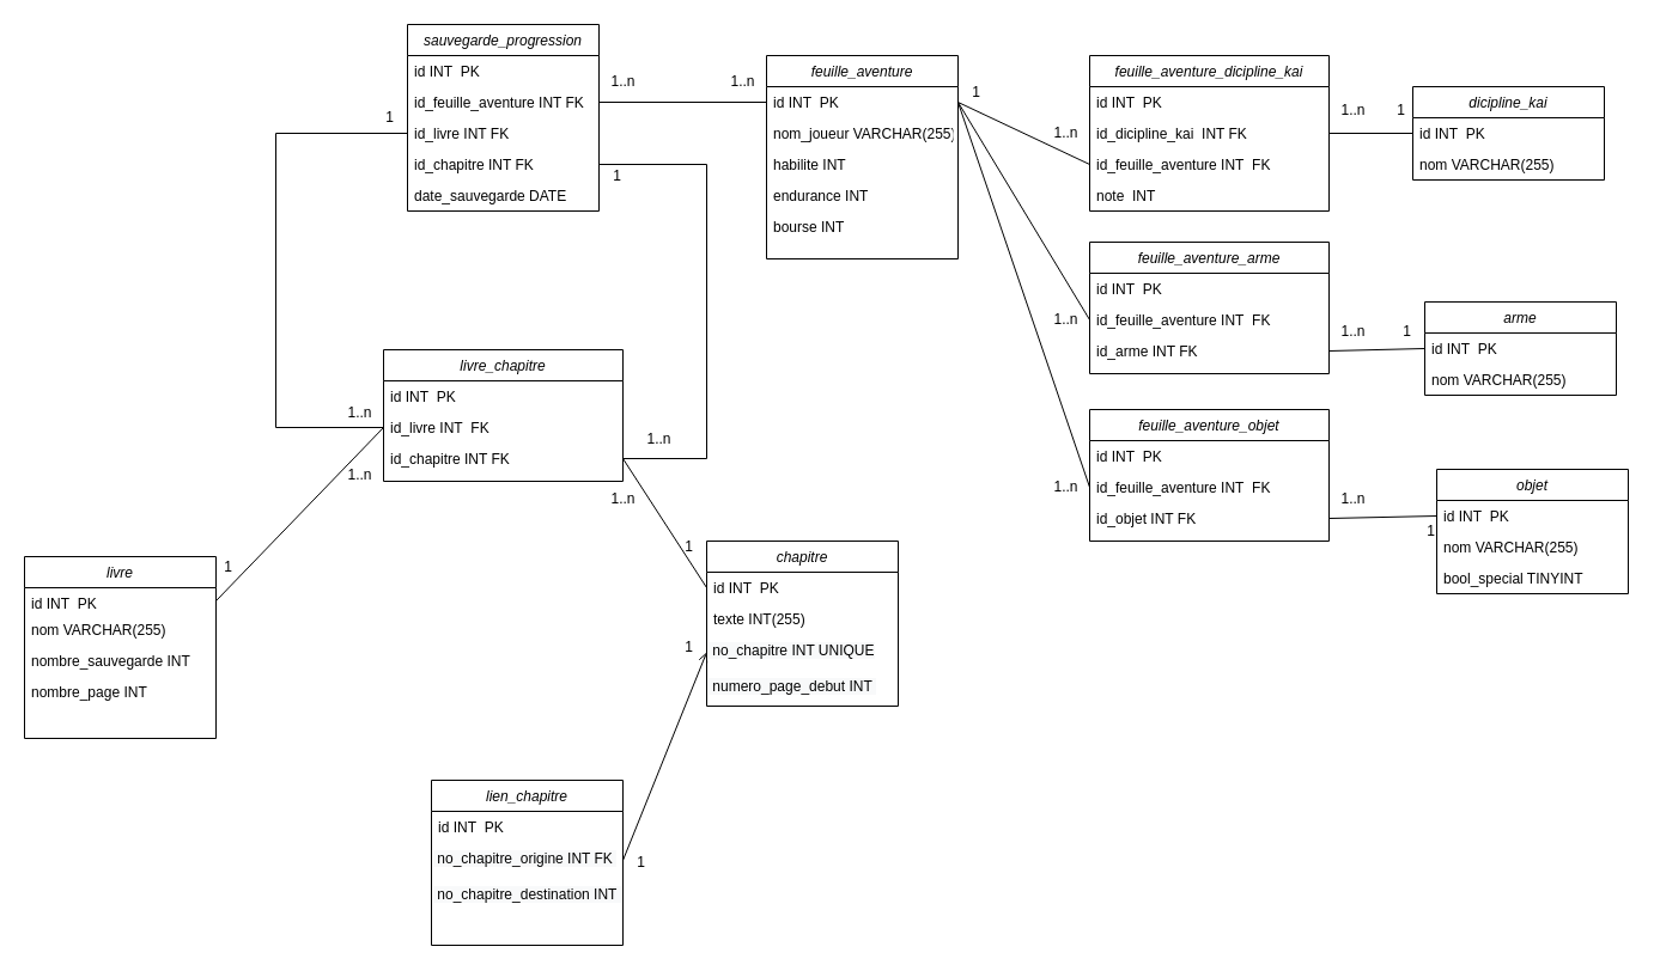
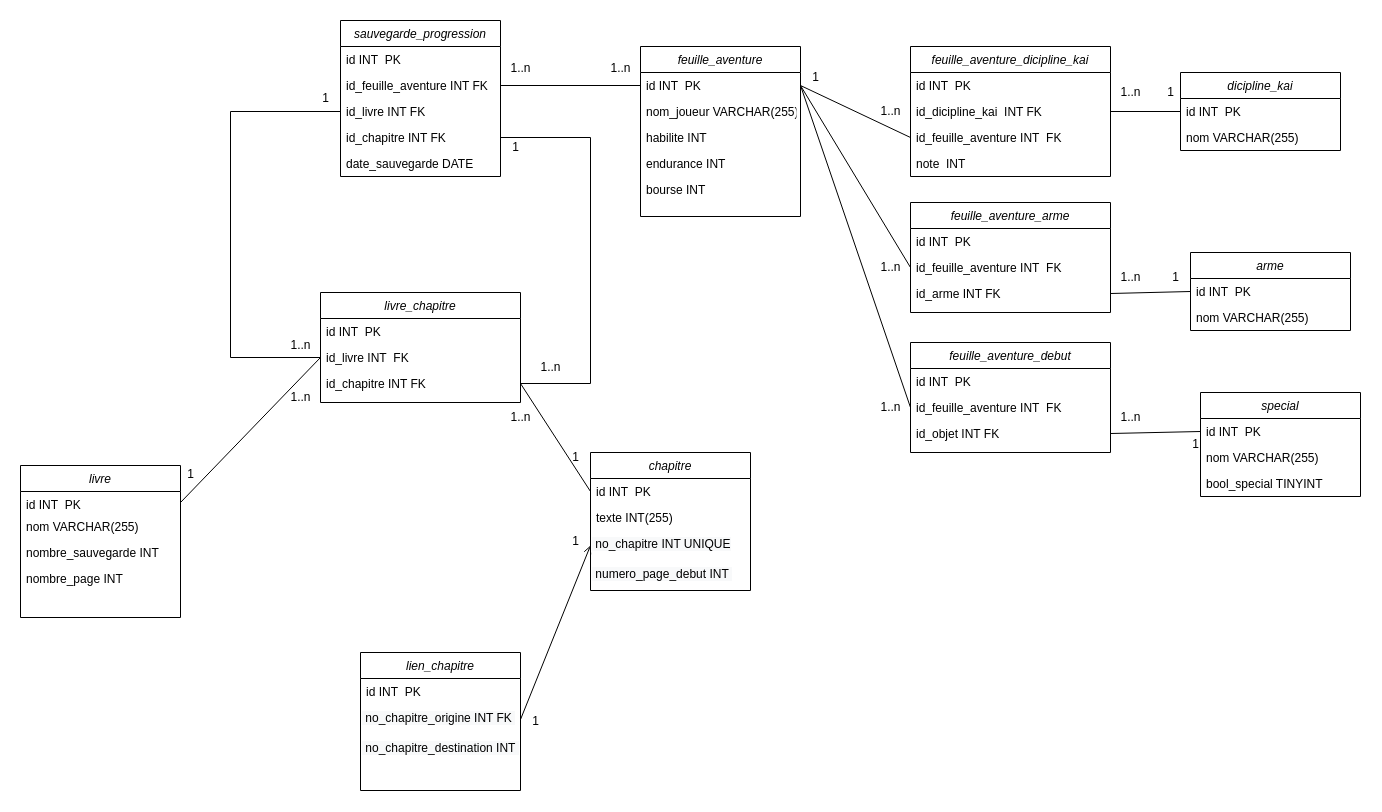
- <mxCell id="39" value="feuille_aventure_objet" style="swimlane;fontStyle=2;align=center;verticalAlign=top;childLayout=stackLayout;horizontal=1;startSize=26;horizontalStack=0;resizeParent=1;resizeLast=0;collapsible=1;marginBottom=0;rounded=0;shadow=0;strokeWidth=1;" parent="1" vertex="1"><mxGeometry x="910" y="342" width="200" height="110" as="geometry"><mxRectangle x="130" y="380" width="160" height="26" as="alternateBounds" /></mxGeometry></mxCell>
+ <mxCell id="39" value="feuille_aventure_debut" style="swimlane;fontStyle=2;align=center;verticalAlign=top;childLayout=stackLayout;horizontal=1;startSize=26;horizontalStack=0;resizeParent=1;resizeLast=0;collapsible=1;marginBottom=0;rounded=0;shadow=0;strokeWidth=1;" parent="1" vertex="1"><mxGeometry x="910" y="342" width="200" height="110" as="geometry"><mxRectangle x="130" y="380" width="160" height="26" as="alternateBounds" /></mxGeometry></mxCell>
- <mxCell id="43" value="objet" style="swimlane;fontStyle=2;align=center;verticalAlign=top;childLayout=stackLayout;horizontal=1;startSize=26;horizontalStack=0;resizeParent=1;resizeLast=0;collapsible=1;marginBottom=0;rounded=0;shadow=0;strokeWidth=1;" parent="1" vertex="1"><mxGeometry x="1200" y="392" width="160" height="104" as="geometry"><mxRectangle x="340" y="380" width="170" height="26" as="alternateBounds" /></mxGeometry></mxCell>
+ <mxCell id="43" value="special" style="swimlane;fontStyle=2;align=center;verticalAlign=top;childLayout=stackLayout;horizontal=1;startSize=26;horizontalStack=0;resizeParent=1;resizeLast=0;collapsible=1;marginBottom=0;rounded=0;shadow=0;strokeWidth=1;" parent="1" vertex="1"><mxGeometry x="1200" y="392" width="160" height="104" as="geometry"><mxRectangle x="340" y="380" width="170" height="26" as="alternateBounds" /></mxGeometry></mxCell>
